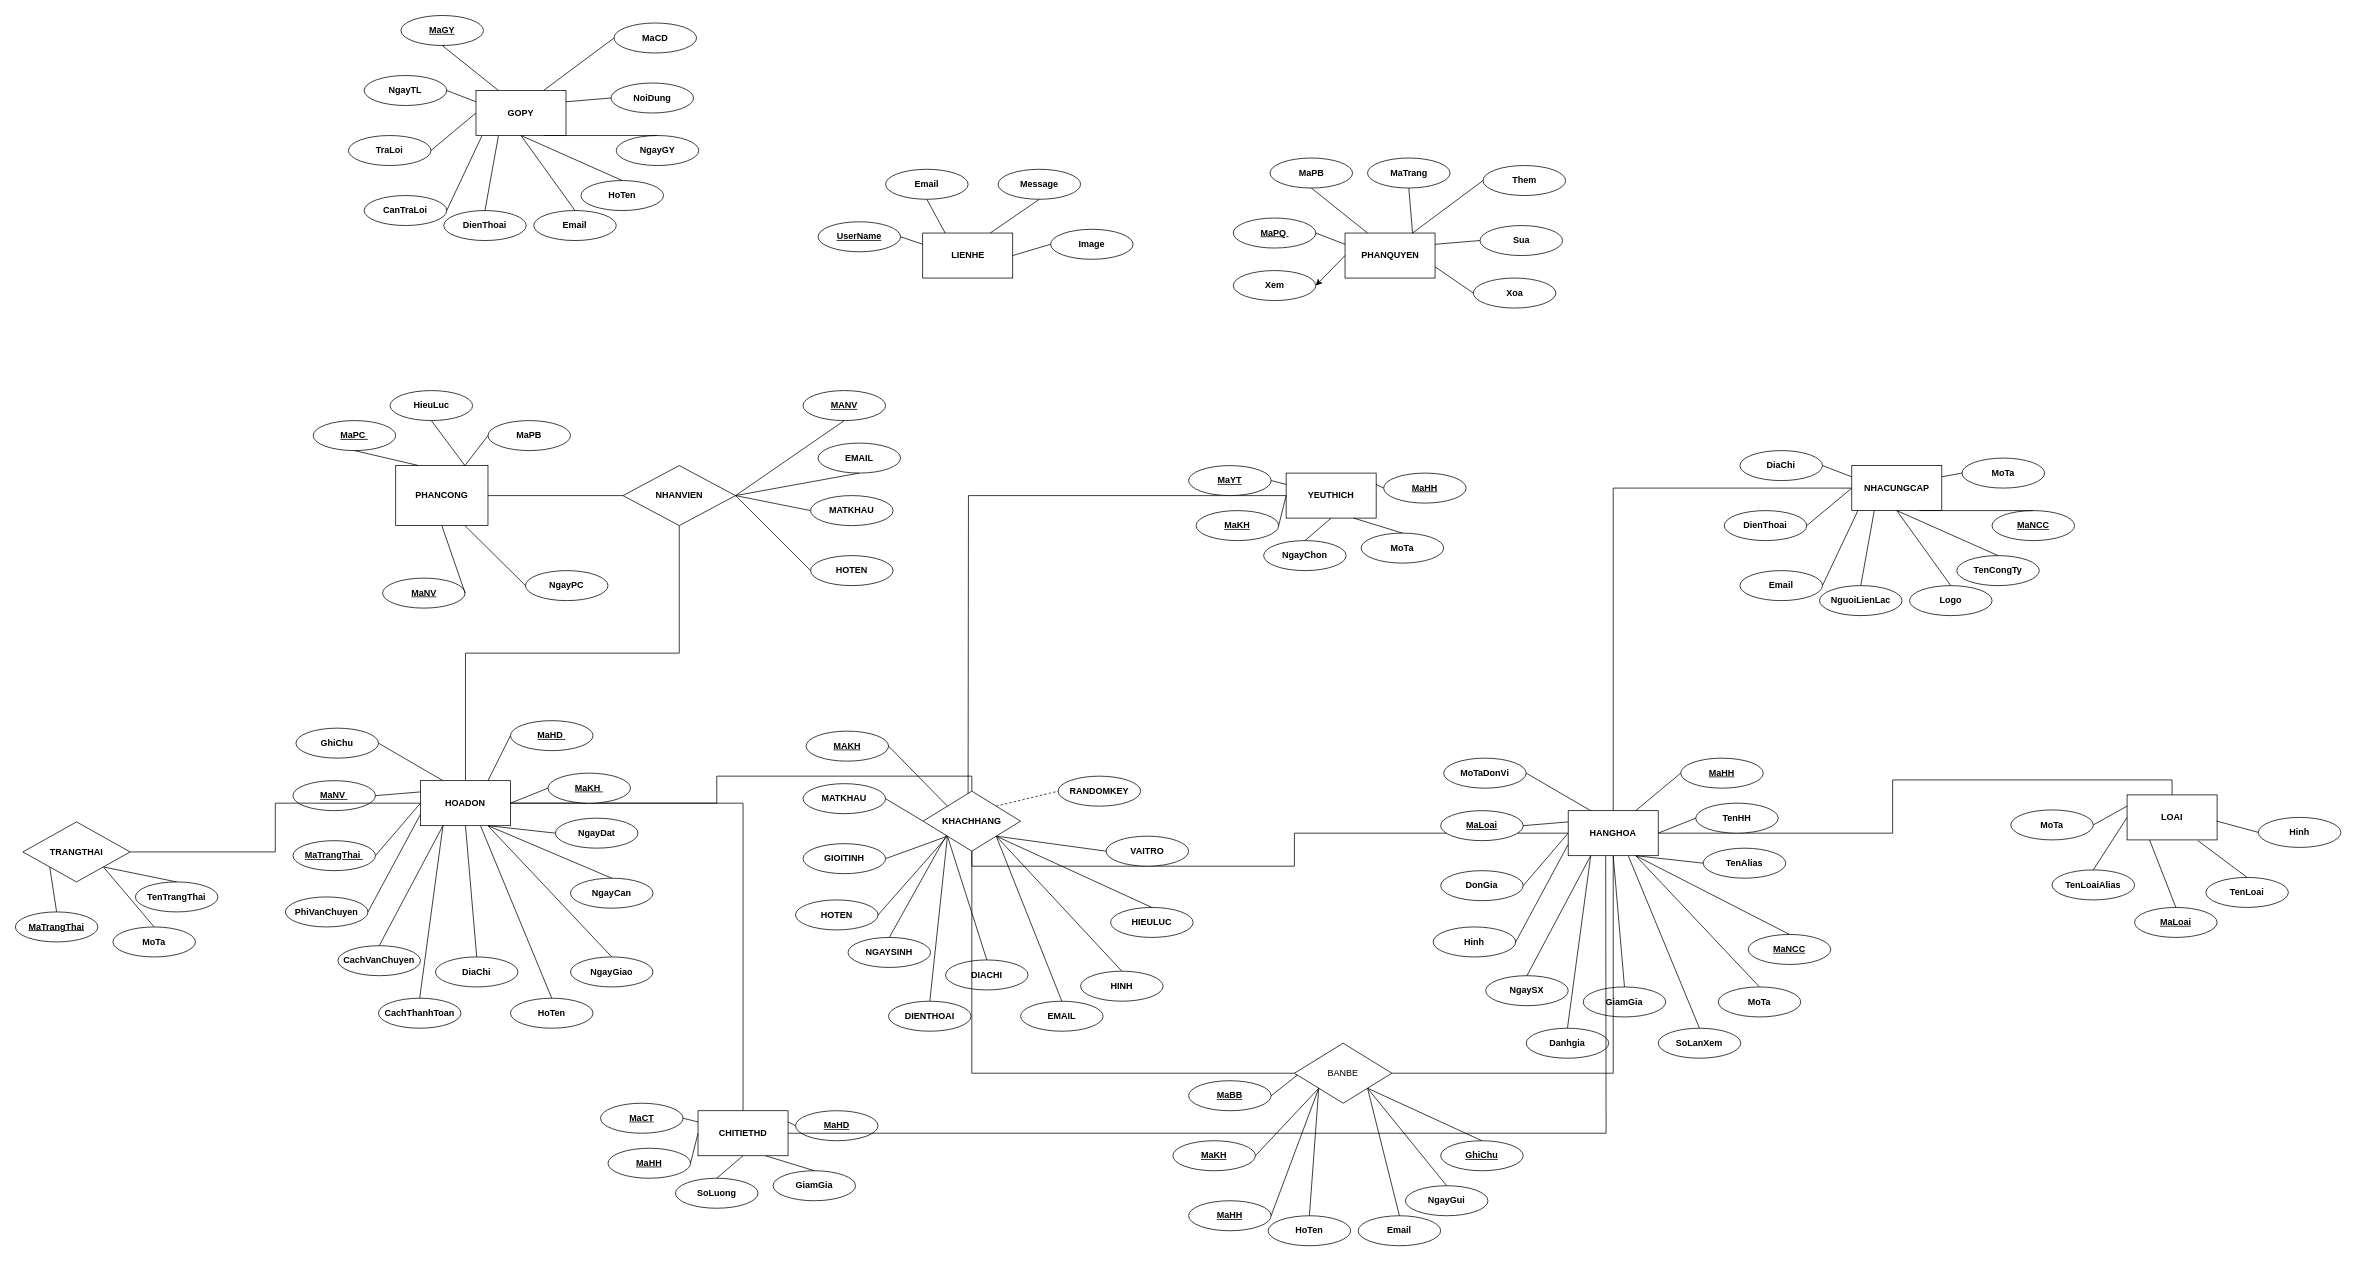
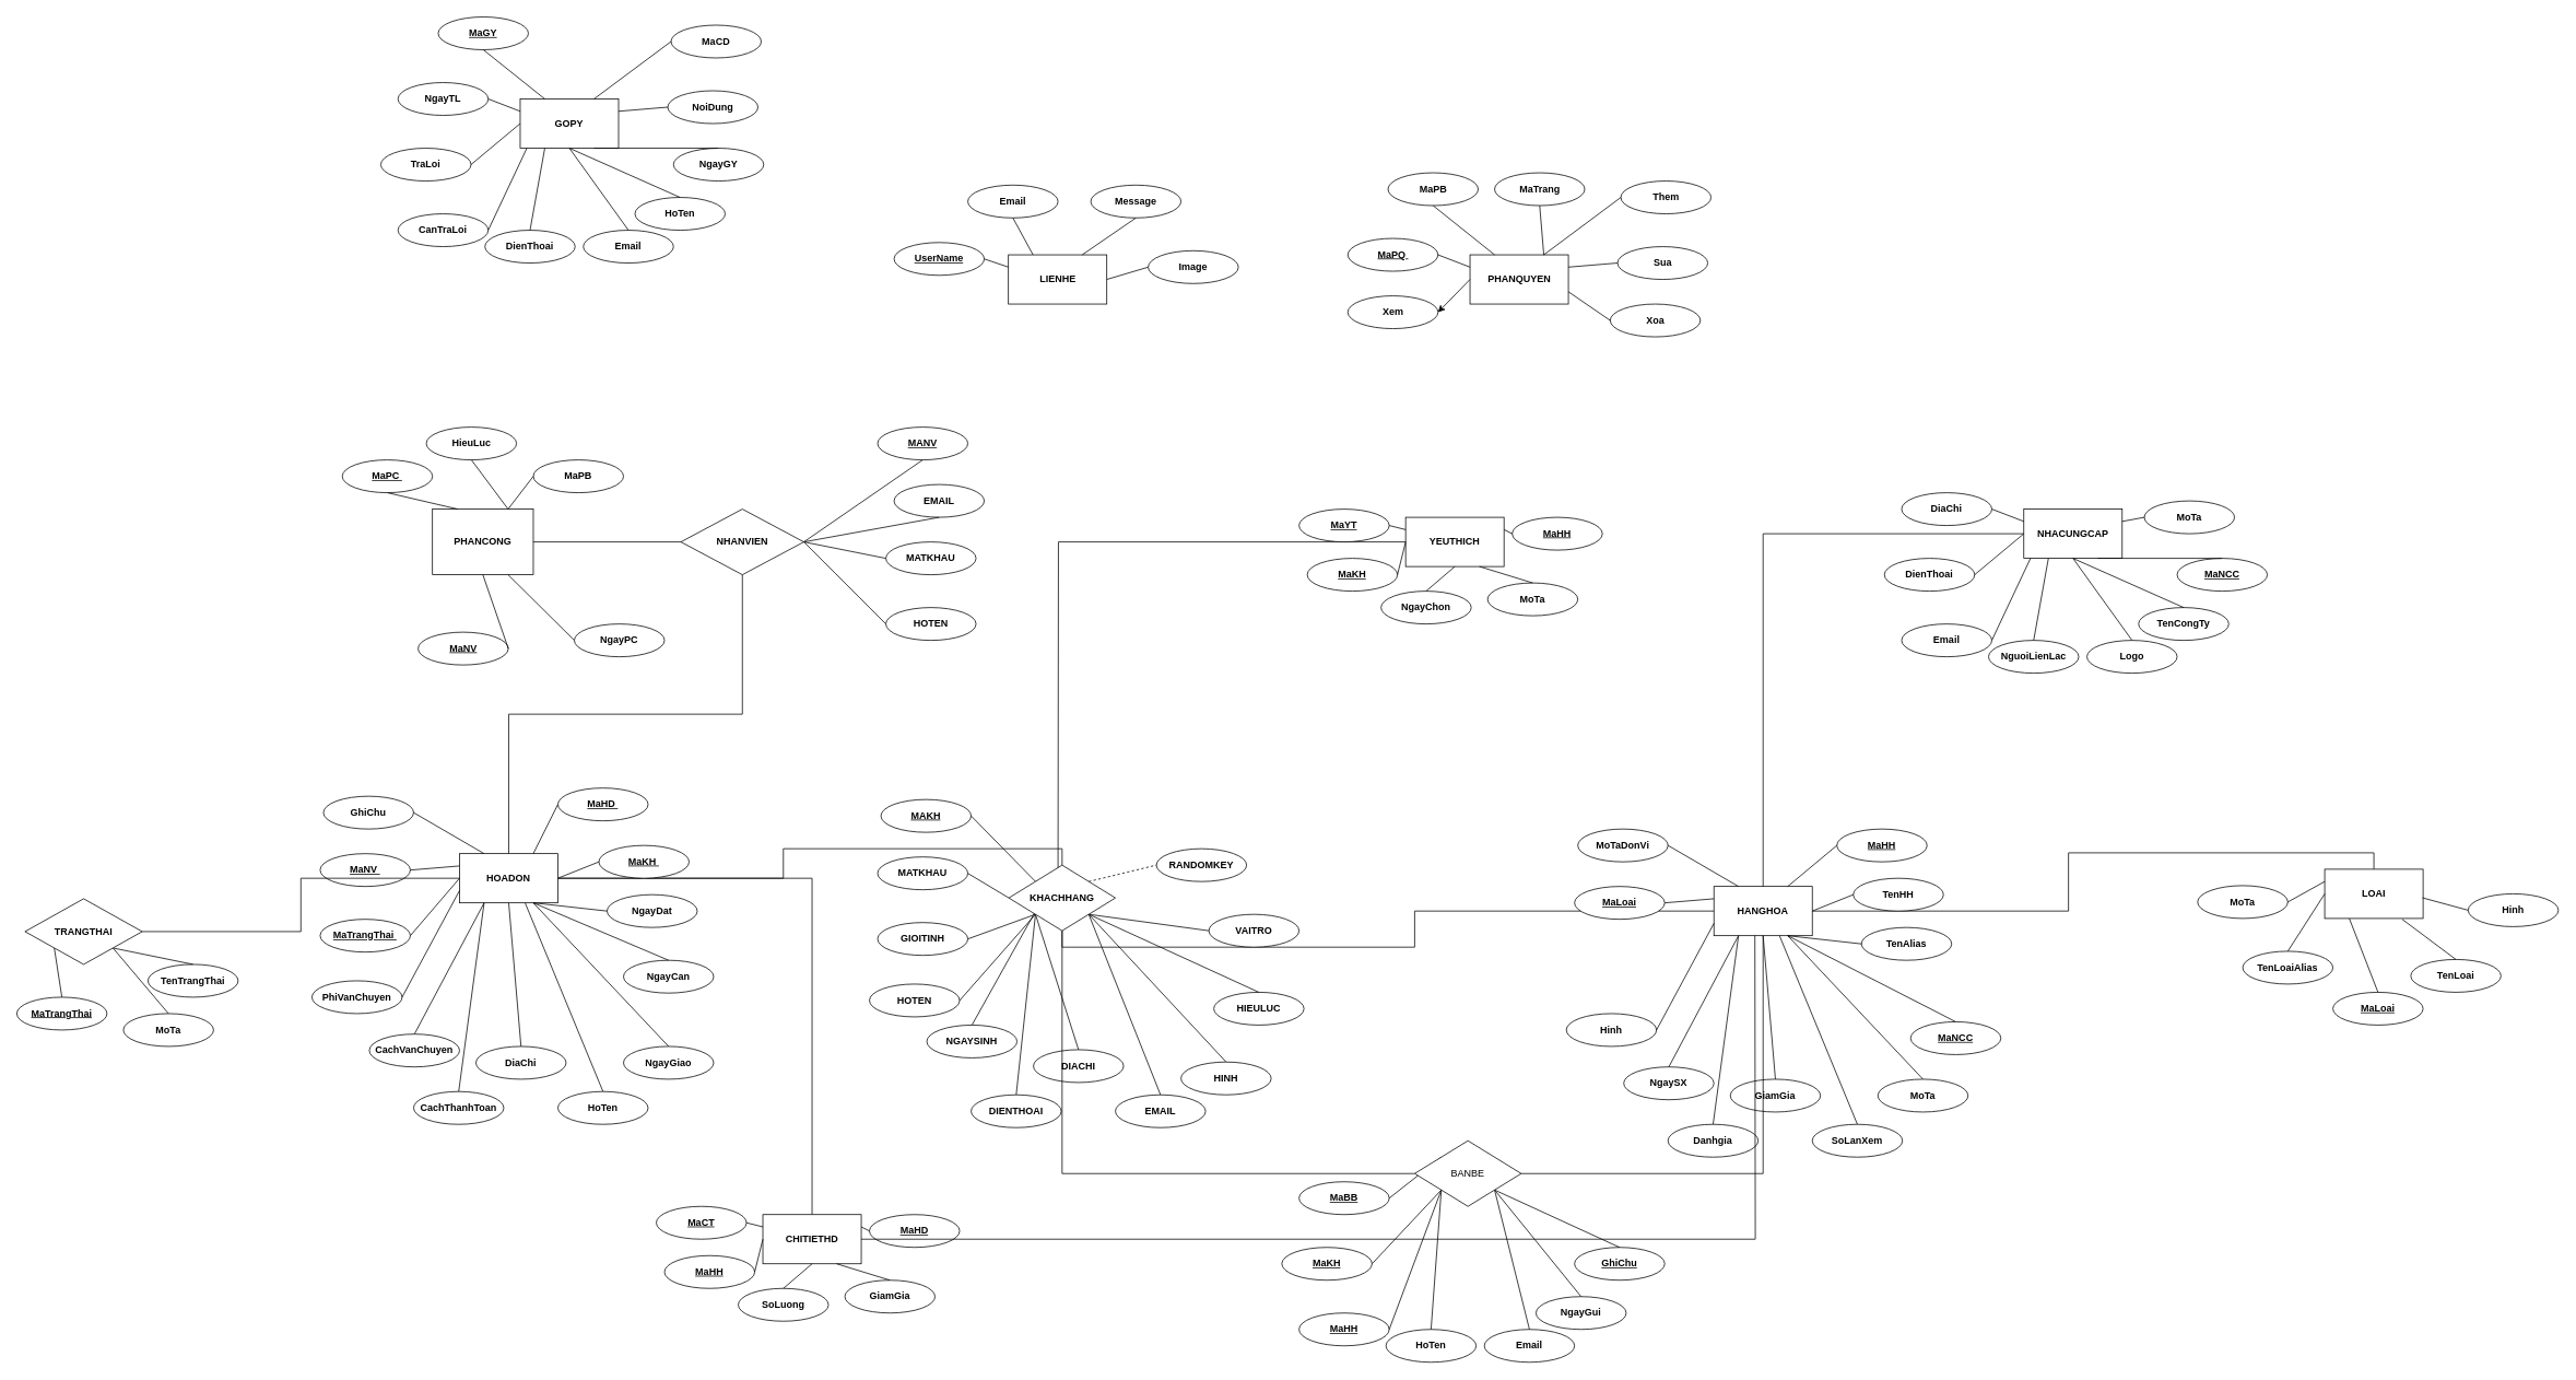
- <mxCell id="16" value="" style="endArrow=none;html=1;rounded=0;exitX=0;exitY=0.5;exitDx=0;exitDy=0;entryX=1;entryY=0.5;entryDx=0;entryDy=0;" edge="1" parent="1" source="4" target="15"><mxGeometry width="50" height="50" relative="1" as="geometry"><mxPoint x="2090" y="1175" as="sourcePoint" /><mxPoint x="1960" y="1025" as="targetPoint" /></mxGeometry></mxCell>
- <mxCell id="15" value="&lt;b&gt;DonGia&lt;/b&gt;" style="ellipse;whiteSpace=wrap;html=1;" vertex="1" parent="1"><mxGeometry x="1920" y="1160" width="110" height="40" as="geometry" /></mxCell>
